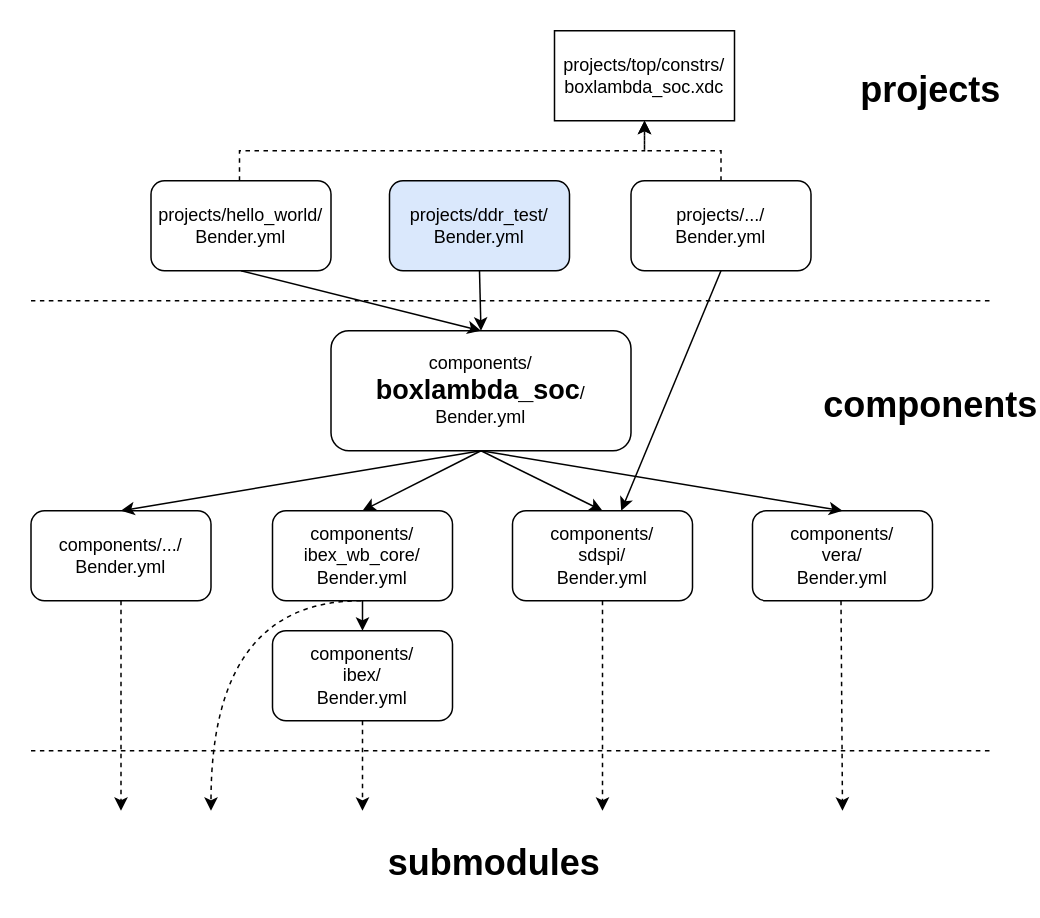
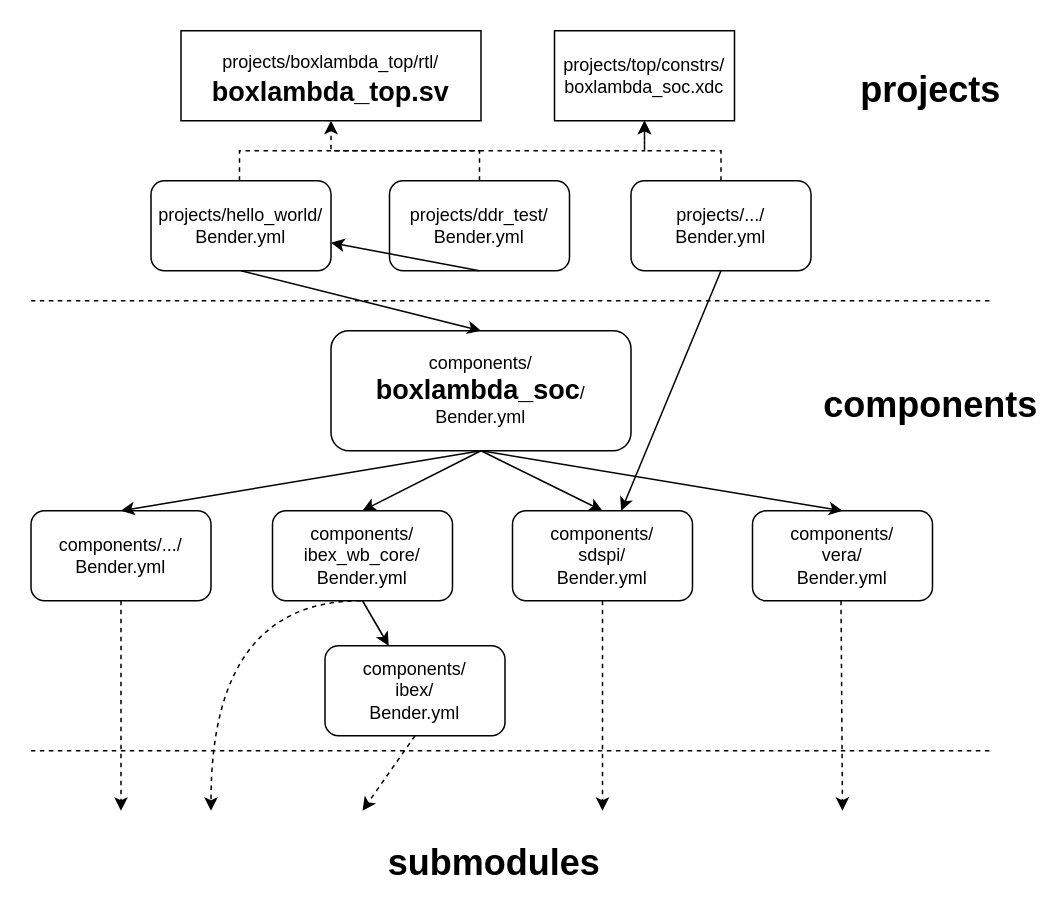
+ <mxCell id="29" value="&lt;font style=&quot;font-size: 12px;&quot;&gt;projects/boxlambda_top/rtl/&lt;/font&gt;&lt;br&gt;&lt;b&gt;boxlambda_top.sv&lt;/b&gt;" style="rounded=0;whiteSpace=wrap;html=1;fontSize=18;" parent="1" vertex="1"><mxGeometry x="120" y="20" width="200" height="60" as="geometry" /></mxCell>
+ <mxCell id="32" value="" style="endArrow=classic;html=1;rounded=0;dashed=1;exitX=0.5;exitY=0;exitDx=0;exitDy=0;entryX=0.5;entryY=1;entryDx=0;entryDy=0;edgeStyle=orthogonalEdgeStyle;" parent="1" source="25" target="29" edge="1"><mxGeometry width="50" height="50" relative="1" as="geometry"><mxPoint x="319" as="sourcePoint" y="100" /><mxPoint x="369" y="50" as="targetPoint" /></mxGeometry></mxCell>
- <mxCell id="25" value="projects/ddr_test/&lt;br&gt;Bender.yml" style="rounded=1;whiteSpace=wrap;html=1;fillColor=#dae8fc;" parent="1" vertex="1"><mxGeometry x="259" y="120" width="120" height="60" as="geometry" /></mxCell>
+ <mxCell id="25" value="projects/ddr_test/&lt;br&gt;Bender.yml" style="rounded=1;whiteSpace=wrap;html=1;" parent="1" vertex="1"><mxGeometry x="259" y="120" width="120" height="60" as="geometry" /></mxCell>
- <mxCell id="26" value="" style="endArrow=classic;html=1;rounded=0;exitX=0.5;exitY=1;exitDx=0;exitDy=0;entryX=0.5;entryY=0;entryDx=0;entryDy=0;" parent="1" source="25" target="2" edge="1"><mxGeometry width="50" height="50" relative="1" as="geometry"><mxPoint x="170" y="210" as="sourcePoint" /><mxPoint x="269" y="253.585" as="targetPoint" /></mxGeometry></mxCell>
+ <mxCell id="26" value="" style="endArrow=classic;html=1;rounded=0;exitX=0.5;exitY=1;exitDx=0;exitDy=0;" parent="1" source="25" target="3" edge="1"><mxGeometry width="50" height="50" relative="1" as="geometry"><mxPoint x="170" y="210" as="sourcePoint" /><mxPoint x="269" y="253.585" as="targetPoint" /></mxGeometry></mxCell>
- <mxCell id="8" value="components/&lt;br&gt;ibex/&lt;br&gt;Bender.yml" style="rounded=1;whiteSpace=wrap;html=1;" parent="1" vertex="1"><mxGeometry x="181" y="420" width="120" height="60" as="geometry" /></mxCell>
+ <mxCell id="8" value="components/&lt;br&gt;ibex/&lt;br&gt;Bender.yml" style="rounded=1;whiteSpace=wrap;html=1;" parent="1" vertex="1"><mxGeometry x="216" y="430" width="120" height="60" as="geometry" /></mxCell>
